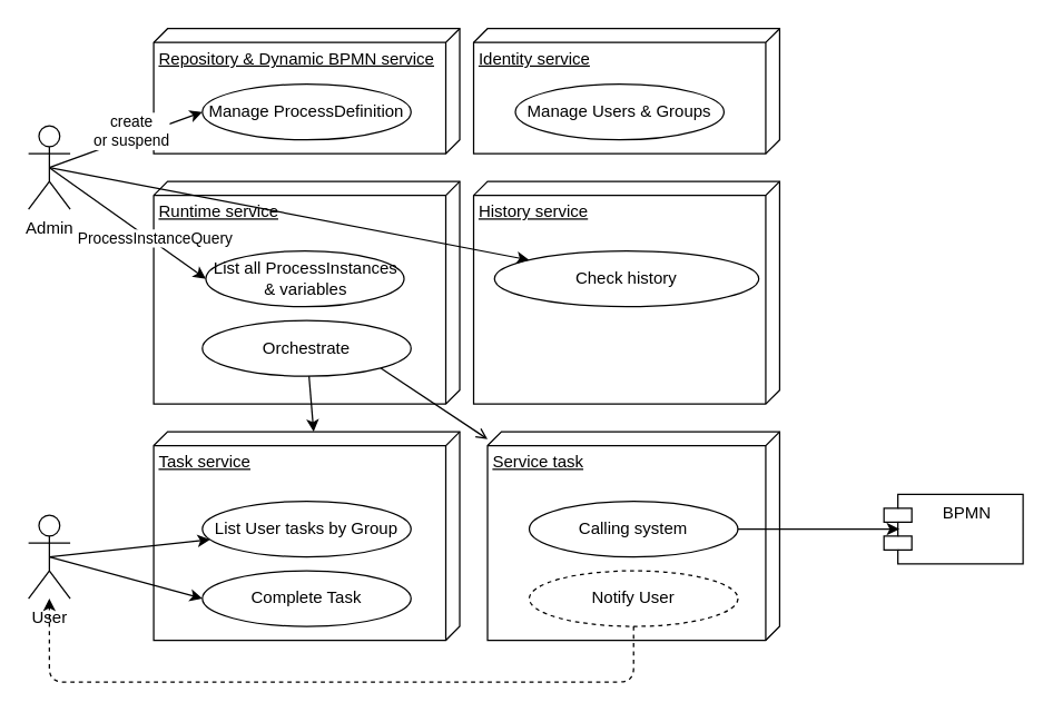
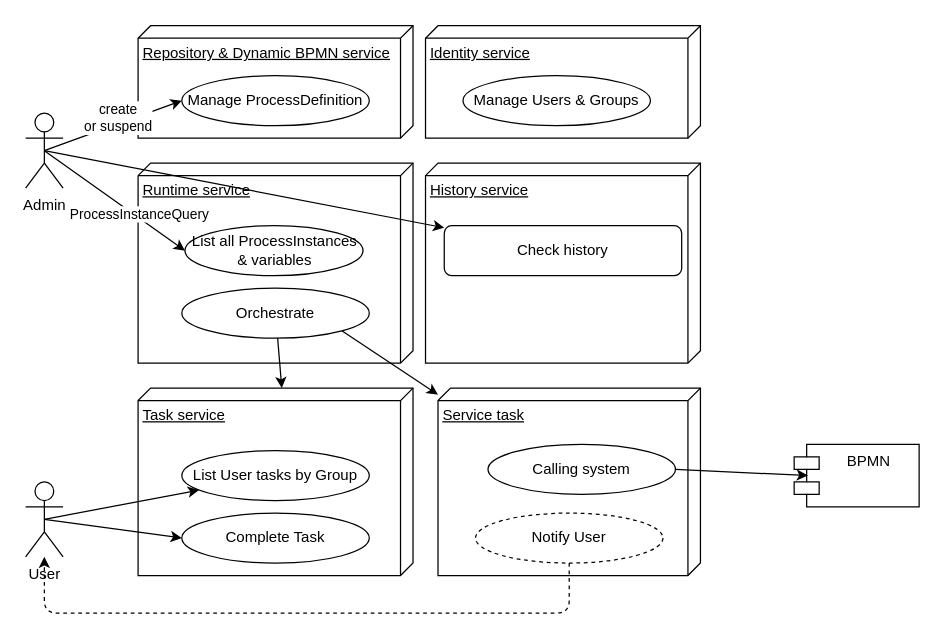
- <mxCell id="22" value="Check history" style="ellipse;whiteSpace=wrap;html=1;" vertex="1" parent="1"><mxGeometry x="355" y="180" width="190" height="40" as="geometry" /></mxCell>
+ <mxCell id="22" value="Check history" style="whiteSpace=wrap;html=1;rounded=1;" vertex="1" parent="1"><mxGeometry x="355" y="180" width="190" height="40" as="geometry" /></mxCell>
- <mxCell id="20" value="" style="endArrow=open;html=1;exitX=1;exitY=1;exitDx=0;exitDy=0;" edge="1" parent="1" source="21" target="5"><mxGeometry width="50" height="50" relative="1" as="geometry"><mxPoint x="390" y="190" as="sourcePoint" /><mxPoint x="235" y="230" as="targetPoint" /></mxGeometry></mxCell>
+ <mxCell id="20" value="" style="endArrow=classic;html=1;exitX=1;exitY=1;exitDx=0;exitDy=0;" edge="1" parent="1" source="21" target="5"><mxGeometry width="50" height="50" relative="1" as="geometry"><mxPoint x="390" y="190" as="sourcePoint" /><mxPoint x="235" y="230" as="targetPoint" /></mxGeometry></mxCell>
- <mxCell id="6" value="Calling system" style="ellipse;whiteSpace=wrap;html=1;" vertex="1" parent="1"><mxGeometry x="380" y="360" width="150" height="40" as="geometry" /></mxCell>
+ <mxCell id="6" value="Calling system" style="ellipse;whiteSpace=wrap;html=1;" vertex="1" parent="1"><mxGeometry x="390" y="355" width="150" height="40" as="geometry" /></mxCell>
- <mxCell id="2" value="User" style="shape=umlActor;verticalLabelPosition=bottom;verticalAlign=top;html=1;outlineConnect=0;" vertex="1" parent="1"><mxGeometry x="20" y="370" width="30" height="60" as="geometry" /></mxCell>
+ <mxCell id="2" value="User" style="shape=umlActor;verticalLabelPosition=bottom;verticalAlign=top;html=1;outlineConnect=0;" vertex="1" parent="1"><mxGeometry x="20" y="385" width="30" height="60" as="geometry" /></mxCell>
